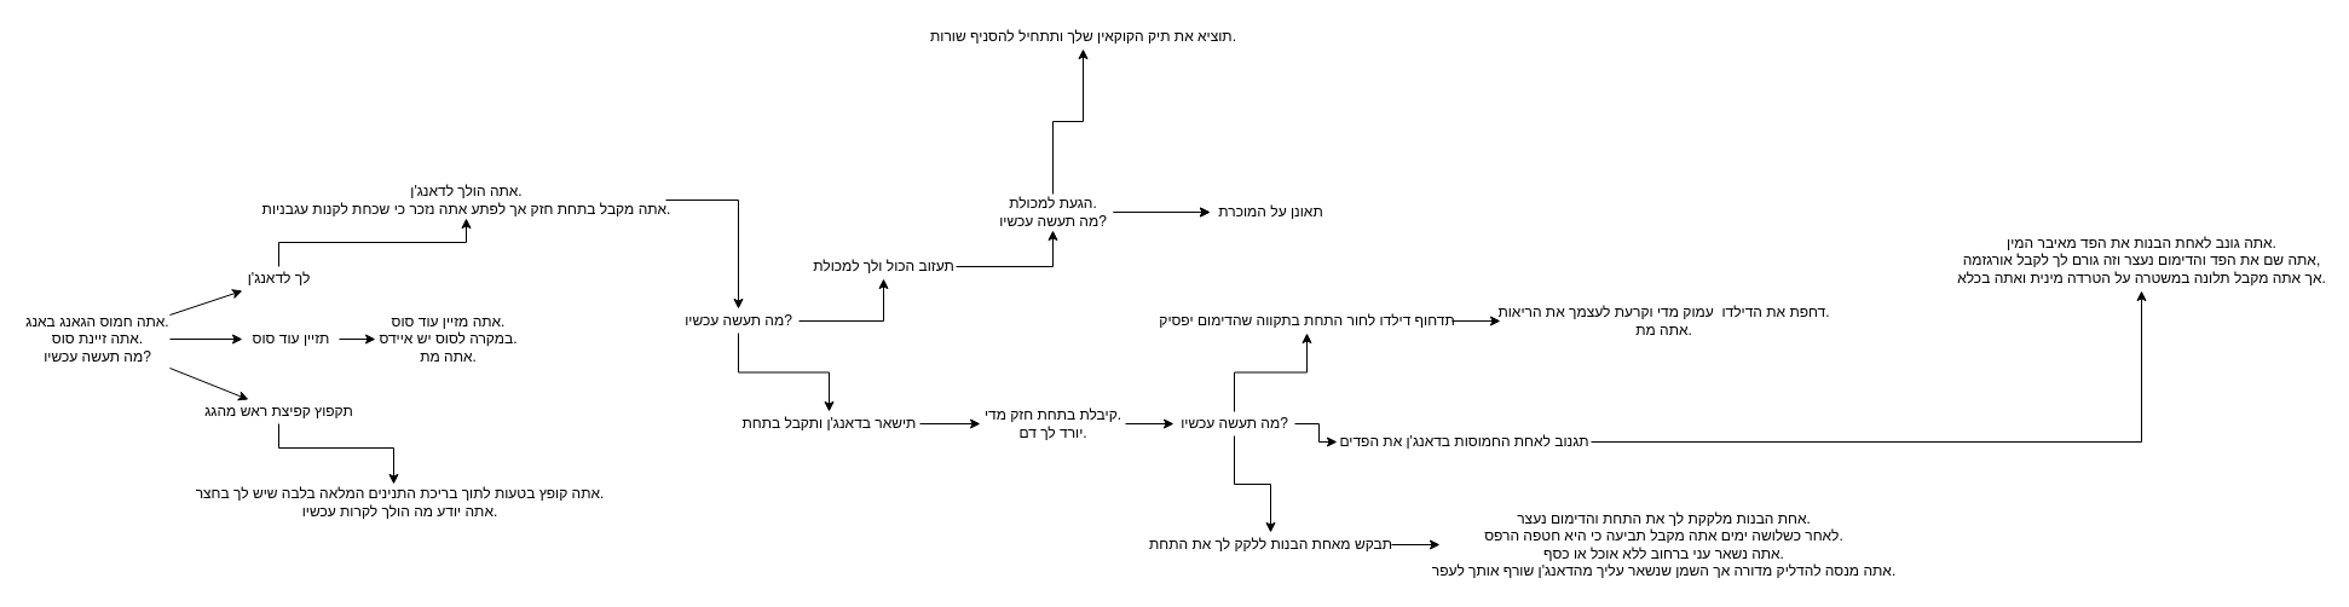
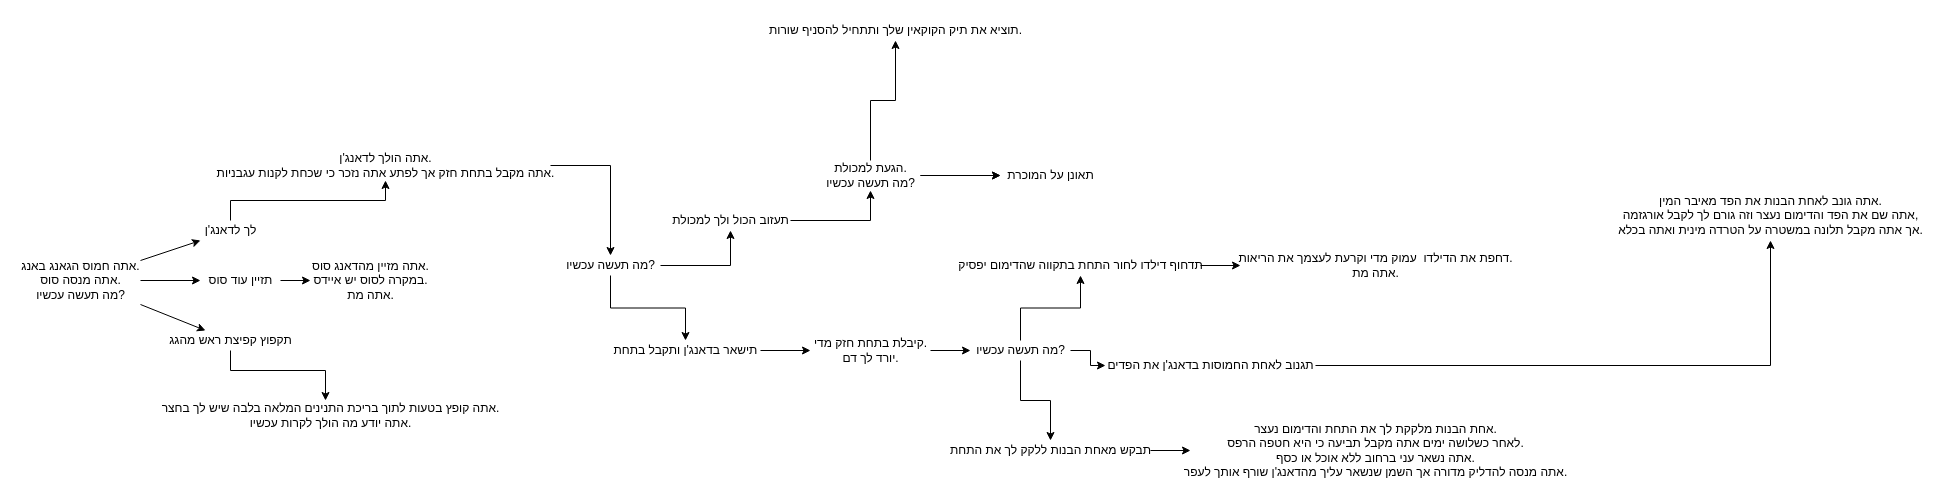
- <mxCell id="2" value="אתה חמוס הגאנג באנג.&lt;br&gt;אתה זיינת סוס.&lt;br&gt;מה תעשה עכשיו?" style="text;html=1;align=center;verticalAlign=middle;resizable=0;points=[];autosize=1;" vertex="1" parent="1"><mxGeometry x="20" y="255" width="120" height="50" as="geometry" /></mxCell>
+ <mxCell id="2" value="אתה חמוס הגאנג באנג.&lt;br&gt;אתה מנסה סוס.&lt;br&gt;מה תעשה עכשיו?" style="text;html=1;align=center;verticalAlign=middle;resizable=0;points=[];autosize=1;" vertex="1" parent="1"><mxGeometry x="20" y="255" width="120" height="50" as="geometry" /></mxCell>
- <mxCell id="12" value="אתה מזיין עוד סוס.&lt;br&gt;במקרה לסוס יש איידס.&lt;br&gt;אתה מת." style="text;html=1;align=center;verticalAlign=middle;resizable=0;points=[];autosize=1;" vertex="1" parent="1"><mxGeometry x="310" y="255" width="120" height="50" as="geometry" /></mxCell>
+ <mxCell id="12" value="אתה מזיין מהדאנג סוס.&lt;br&gt;במקרה לסוס יש איידס.&lt;br&gt;אתה מת." style="text;html=1;align=center;verticalAlign=middle;resizable=0;points=[];autosize=1;" vertex="1" parent="1"><mxGeometry x="310" y="255" width="120" height="50" as="geometry" /></mxCell>
